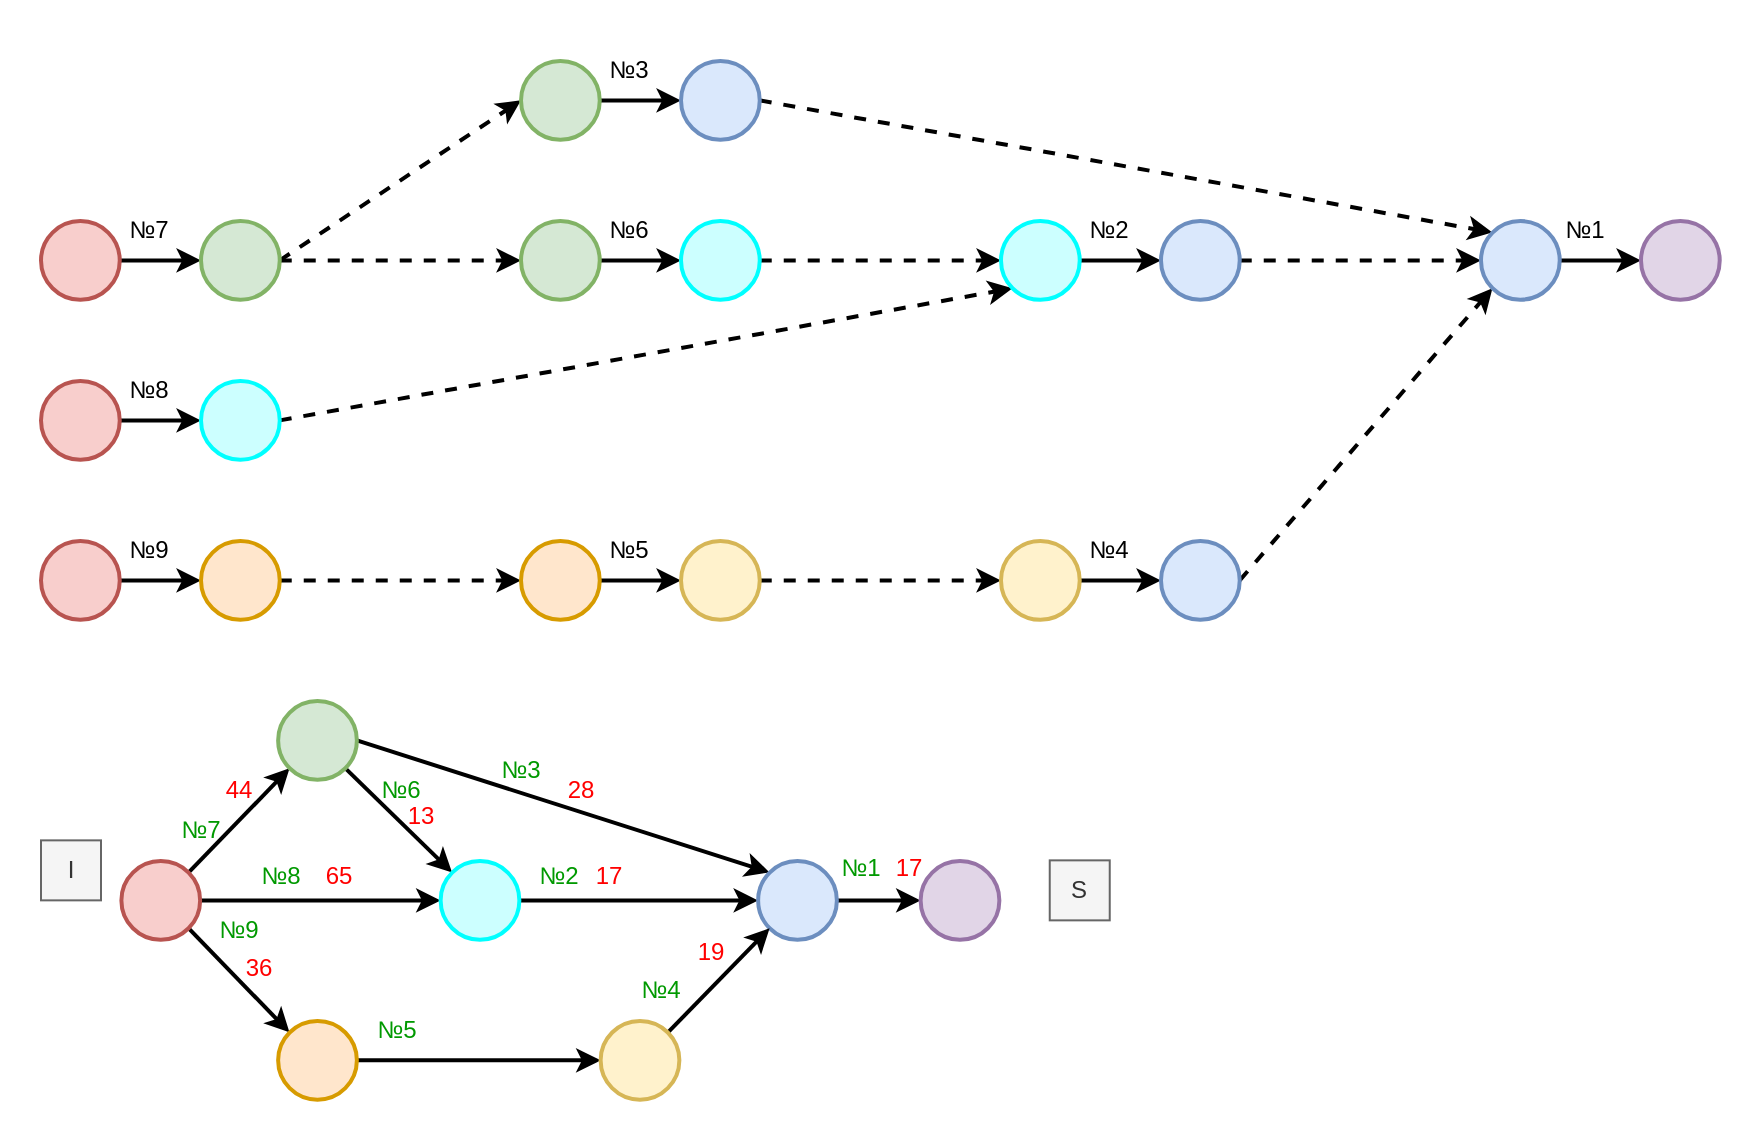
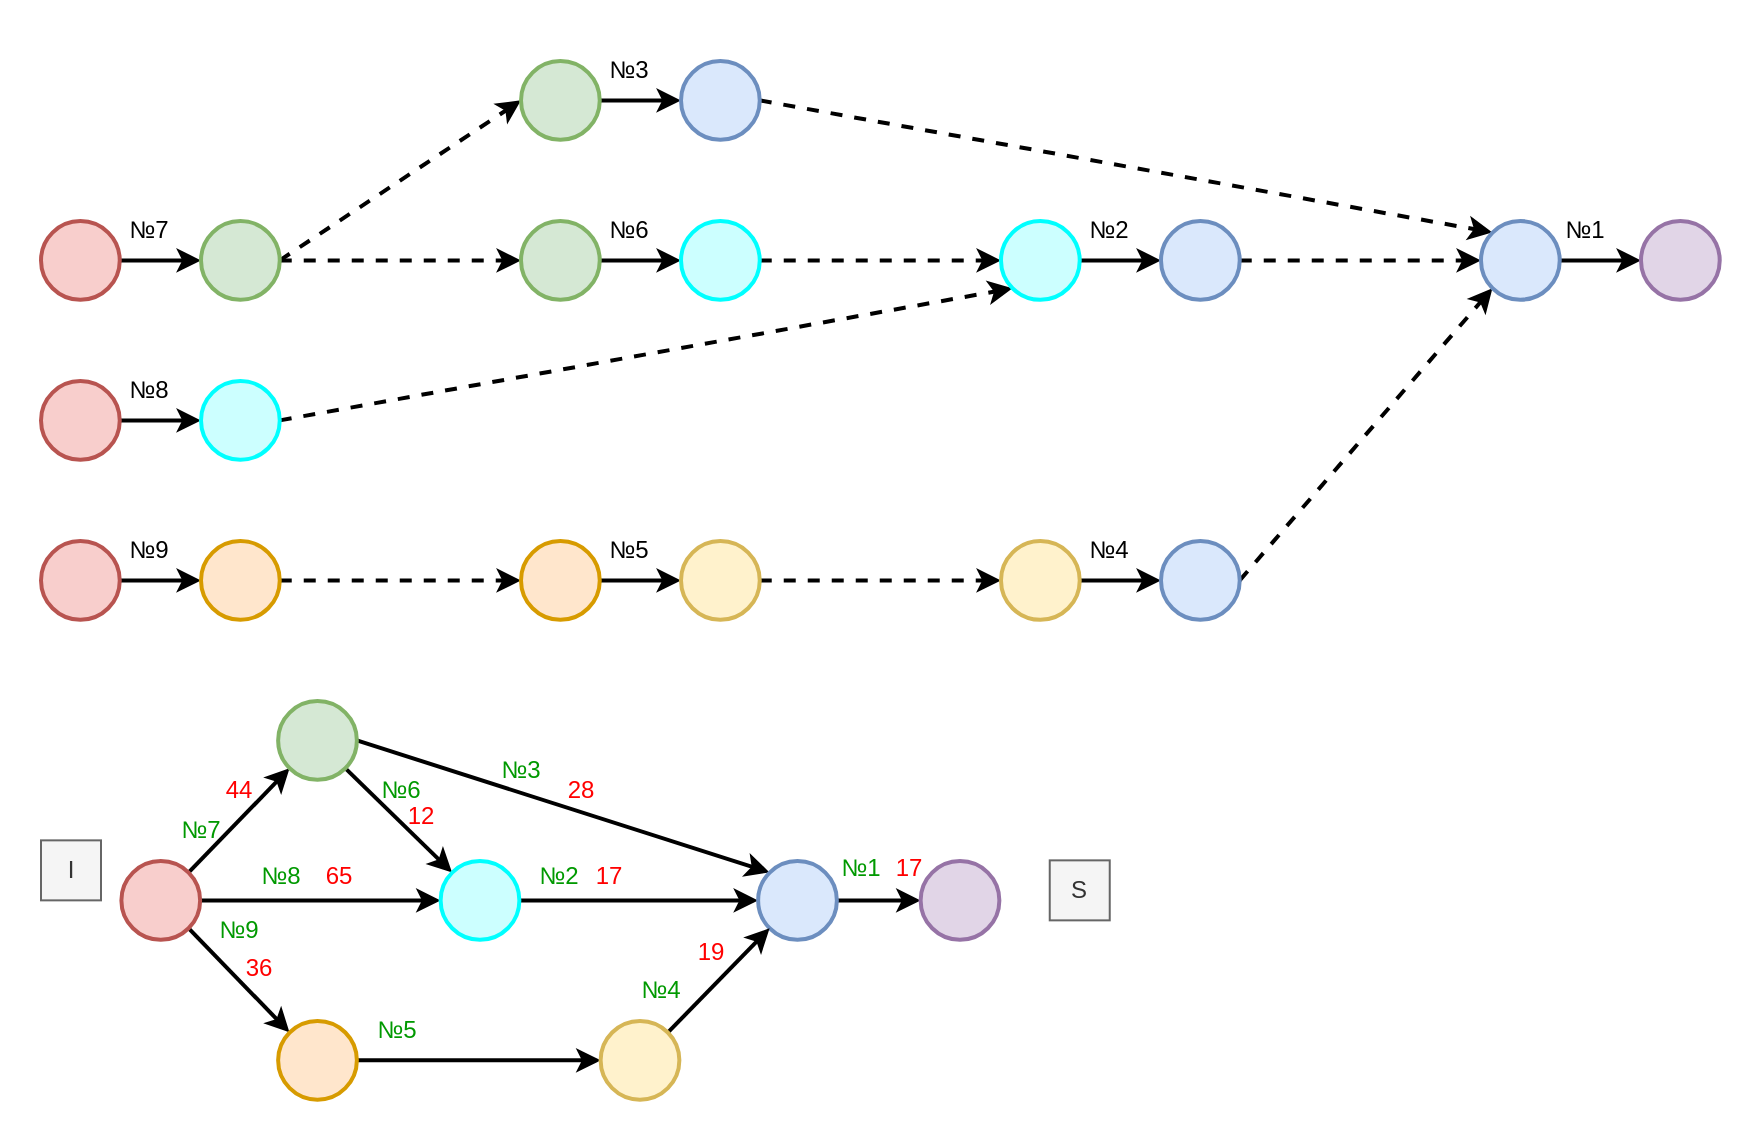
- <mxCell id="78" value="13" style="text;html=1;align=center;verticalAlign=middle;resizable=0;points=[];autosize=1;strokeColor=none;fillColor=none;fontColor=#FF0000;" vertex="1" parent="1"><mxGeometry x="190.19" y="393.37" width="40" height="30" as="geometry" /></mxCell>
+ <mxCell id="78" value="12" style="text;html=1;align=center;verticalAlign=middle;resizable=0;points=[];autosize=1;strokeColor=none;fillColor=none;fontColor=#FF0000;" vertex="1" parent="1"><mxGeometry x="190.19" y="393.37" width="40" height="30" as="geometry" /></mxCell>
